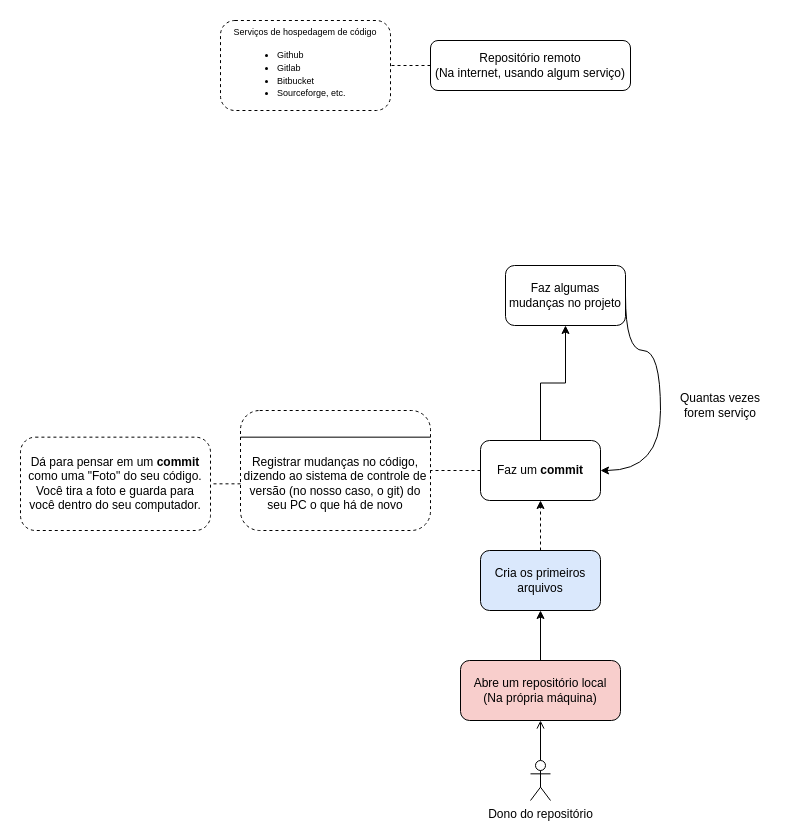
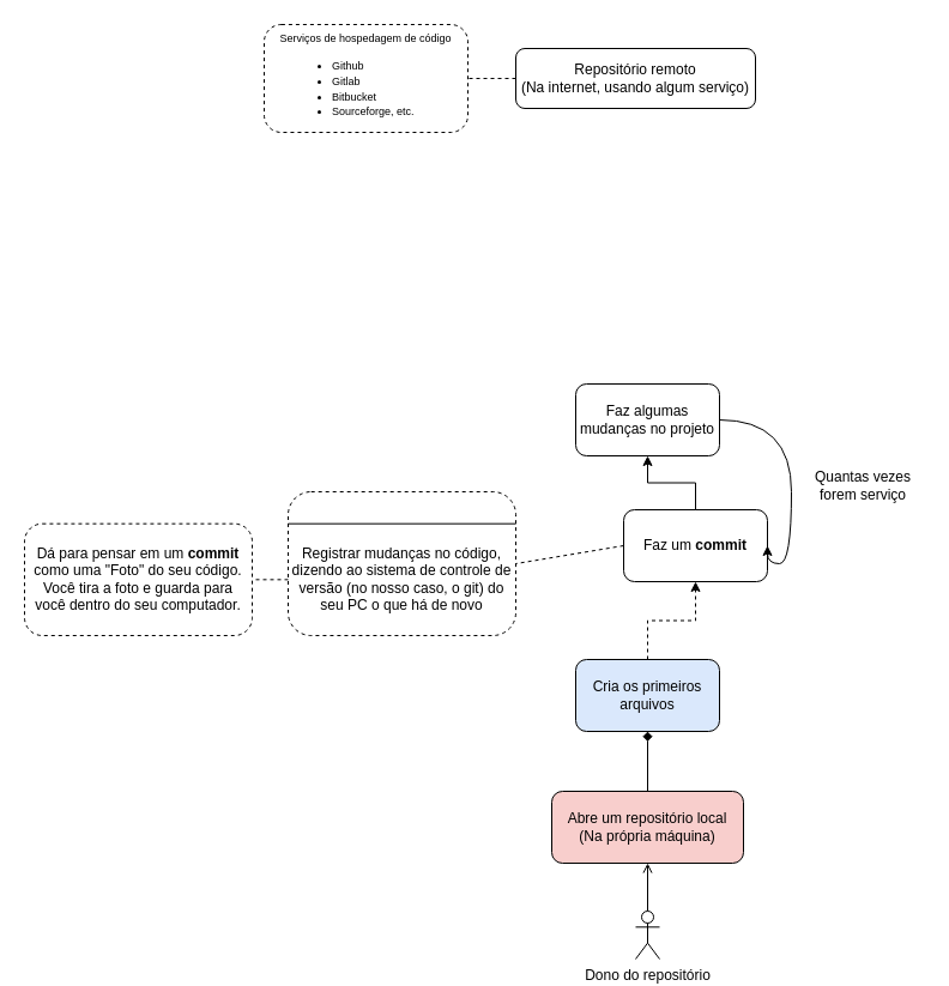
- <mxCell id="22" value="Faz algumas mudanças no projeto" style="rounded=1;whiteSpace=wrap;html=1;" vertex="1" parent="1"><mxGeometry x="505" y="265" width="120" height="60" as="geometry" /></mxCell>
+ <mxCell id="22" value="Faz algumas mudanças no projeto" style="rounded=1;whiteSpace=wrap;html=1;" vertex="1" parent="1"><mxGeometry x="480" y="320" width="120" height="60" as="geometry" /></mxCell>
- <mxCell id="15" value="Faz um &lt;b&gt;commit&lt;/b&gt;" style="rounded=1;whiteSpace=wrap;html=1;" vertex="1" parent="1"><mxGeometry x="480" y="440" width="120" height="60" as="geometry" /></mxCell>
+ <mxCell id="15" value="Faz um &lt;b&gt;commit&lt;/b&gt;" style="rounded=1;whiteSpace=wrap;html=1;" vertex="1" parent="1"><mxGeometry x="520" y="425" width="120" height="60" as="geometry" /></mxCell>
- <mxCell id="3" style="edgeStyle=orthogonalEdgeStyle;rounded=0;orthogonalLoop=1;jettySize=auto;html=1;entryX=0.5;entryY=1;entryDx=0;entryDy=0;" edge="1" parent="1" source="4" target="13"><mxGeometry relative="1" as="geometry" /></mxCell>
+ <mxCell id="3" style="edgeStyle=orthogonalEdgeStyle;rounded=0;orthogonalLoop=1;jettySize=auto;html=1;entryX=0.5;entryY=1;entryDx=0;entryDy=0;endArrow=diamond;" edge="1" parent="1" source="4" target="13"><mxGeometry relative="1" as="geometry" /></mxCell>
